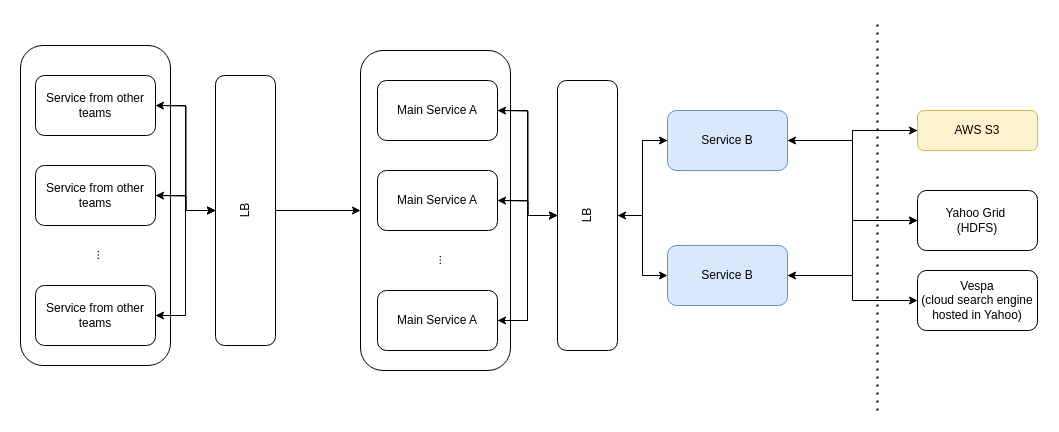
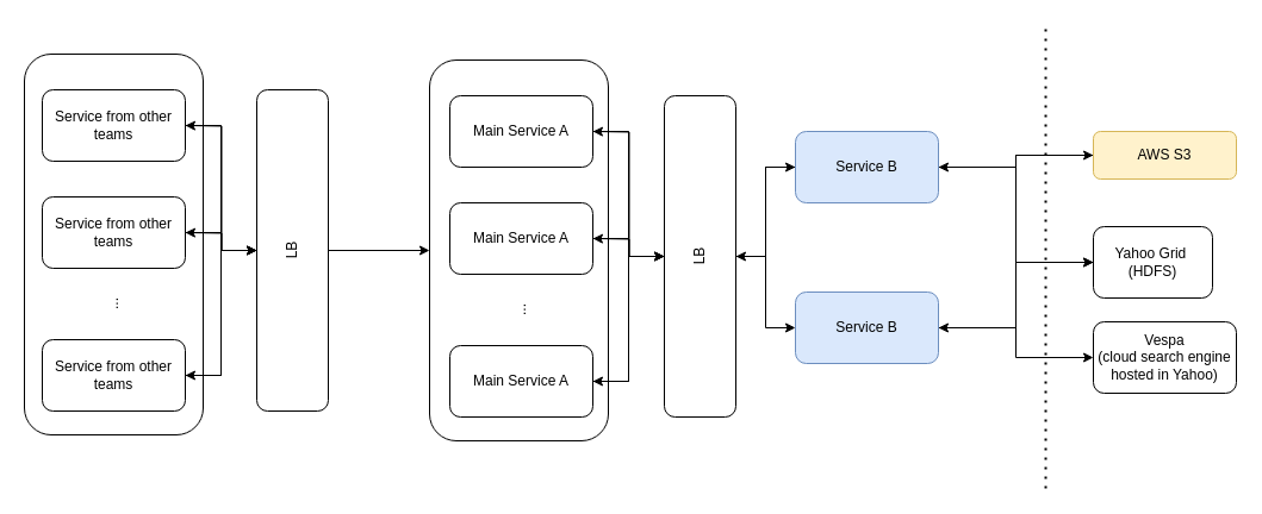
- <mxCell id="26" value="Yahoo Grid&amp;nbsp; &lt;br&gt;(HDFS)" style="rounded=1;whiteSpace=wrap;html=1;" parent="1" vertex="1"><mxGeometry x="917" y="190" width="120" height="60" as="geometry" /></mxCell>
+ <mxCell id="26" value="Yahoo Grid&amp;nbsp; &lt;br&gt;(HDFS)" style="rounded=1;whiteSpace=wrap;html=1;" parent="1" vertex="1"><mxGeometry x="917" y="190" width="100" height="60" as="geometry" /></mxCell>
